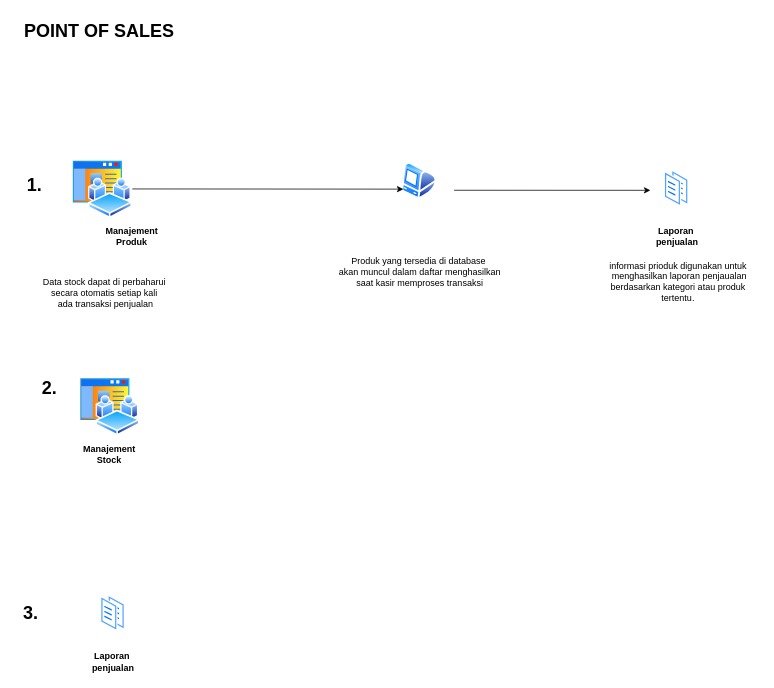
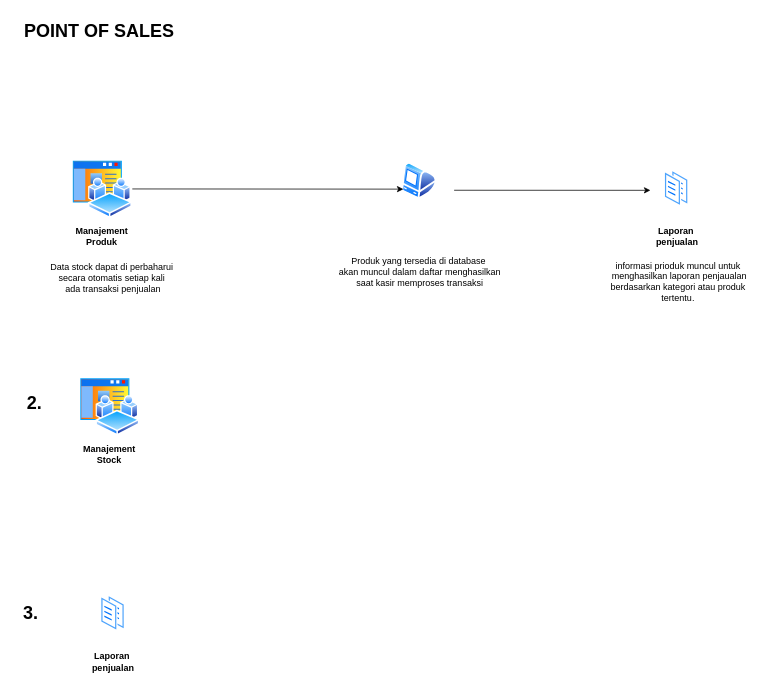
- <mxCell id="16" value="&lt;h1&gt;1.&lt;/h1&gt;" style="text;html=1;align=center;verticalAlign=middle;resizable=0;points=[];autosize=1;strokeColor=none;fillColor=none;" vertex="1" parent="1"><mxGeometry x="25" y="212" width="40" height="70" as="geometry" /></mxCell>
- <mxCell id="4" value="Manajement&lt;div&gt;Produk&lt;/div&gt;" style="text;align=center;fontStyle=1;verticalAlign=middle;spacingLeft=3;spacingRight=3;strokeColor=none;rotatable=0;points=[[0,0.5],[1,0.5]];portConstraint=eastwest;html=1;" vertex="1" parent="1"><mxGeometry x="135" y="302" width="80" height="26" as="geometry" /></mxCell>
+ <mxCell id="4" value="Manajement&lt;div&gt;Produk&lt;/div&gt;" style="text;align=center;fontStyle=1;verticalAlign=middle;spacingLeft=3;spacingRight=3;strokeColor=none;rotatable=0;points=[[0,0.5],[1,0.5]];portConstraint=eastwest;html=1;" vertex="1" parent="1"><mxGeometry x="95" y="302" width="80" height="26" as="geometry" /></mxCell>
- <mxCell id="15" value="informasi prioduk digunakan untuk&amp;nbsp;&lt;div&gt;menghasilkan laporan penjaualan&lt;/div&gt;&lt;div&gt;berdasarkan kategori atau produk&amp;nbsp;&lt;/div&gt;&lt;div&gt;tertentu.&amp;nbsp;&lt;/div&gt;" style="text;html=1;align=center;verticalAlign=middle;resizable=0;points=[];autosize=1;strokeColor=none;fillColor=none;" vertex="1" parent="1"><mxGeometry x="800" y="340" width="210" height="70" as="geometry" /></mxCell>
+ <mxCell id="15" value="informasi prioduk muncul untuk&amp;nbsp;&lt;div&gt;menghasilkan laporan penjaualan&lt;/div&gt;&lt;div&gt;berdasarkan kategori atau produk&amp;nbsp;&lt;/div&gt;&lt;div&gt;tertentu.&amp;nbsp;&lt;/div&gt;" style="text;html=1;align=center;verticalAlign=middle;resizable=0;points=[];autosize=1;strokeColor=none;fillColor=none;" vertex="1" parent="1"><mxGeometry x="800" y="340" width="210" height="70" as="geometry" /></mxCell>
- <mxCell id="11" value="Data stock dapat di perbaharui&amp;nbsp;&lt;div&gt;secara otomatis&amp;nbsp;&lt;span style=&quot;background-color: transparent;&quot;&gt;setiap kali&amp;nbsp;&lt;/span&gt;&lt;/div&gt;&lt;div&gt;&lt;span style=&quot;background-color: transparent;&quot;&gt;ada transaksi penjualan&lt;/span&gt;&lt;/div&gt;" style="text;html=1;align=center;verticalAlign=middle;resizable=0;points=[];autosize=1;strokeColor=none;fillColor=none;" vertex="1" parent="1"><mxGeometry x="45.01" y="360" width="190" height="60" as="geometry" /></mxCell>
+ <mxCell id="11" value="Data stock dapat di perbaharui&amp;nbsp;&lt;div&gt;secara otomatis&amp;nbsp;&lt;span style=&quot;background-color: transparent;&quot;&gt;setiap kali&amp;nbsp;&lt;/span&gt;&lt;/div&gt;&lt;div&gt;&lt;span style=&quot;background-color: transparent;&quot;&gt;ada transaksi penjualan&lt;/span&gt;&lt;/div&gt;" style="text;html=1;align=center;verticalAlign=middle;resizable=0;points=[];autosize=1;strokeColor=none;fillColor=none;" vertex="1" parent="1"><mxGeometry x="55.01" y="340" width="190" height="60" as="geometry" /></mxCell>
- <mxCell id="17" value="&lt;h1&gt;2.&lt;/h1&gt;" style="text;html=1;align=center;verticalAlign=middle;resizable=0;points=[];autosize=1;strokeColor=none;fillColor=none;" vertex="1" parent="1"><mxGeometry x="45" y="482" width="40" height="70" as="geometry" /></mxCell>
+ <mxCell id="17" value="&lt;h1&gt;2.&lt;/h1&gt;" style="text;html=1;align=center;verticalAlign=middle;resizable=0;points=[];autosize=1;strokeColor=none;fillColor=none;" vertex="1" parent="1"><mxGeometry x="25" y="502" width="40" height="70" as="geometry" /></mxCell>
